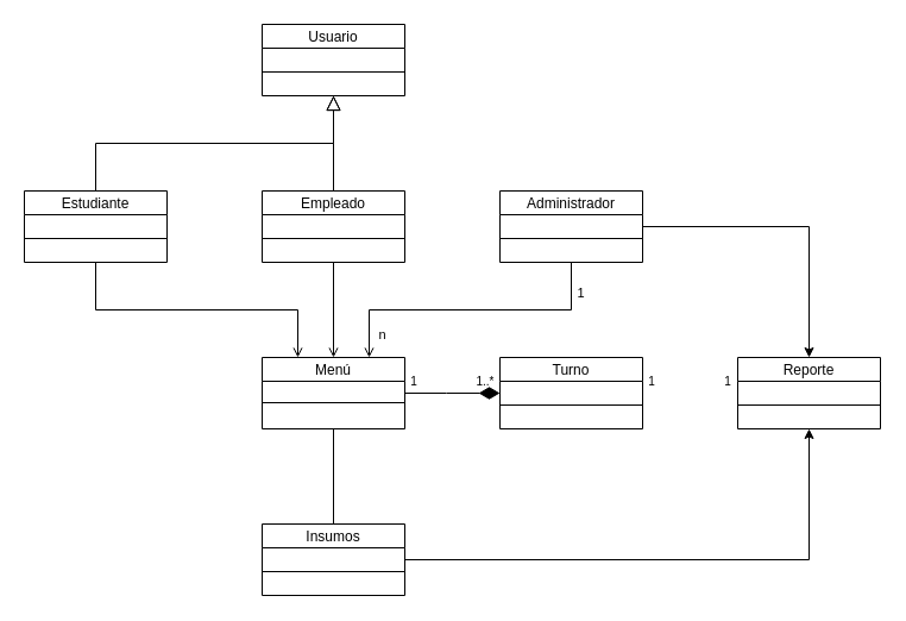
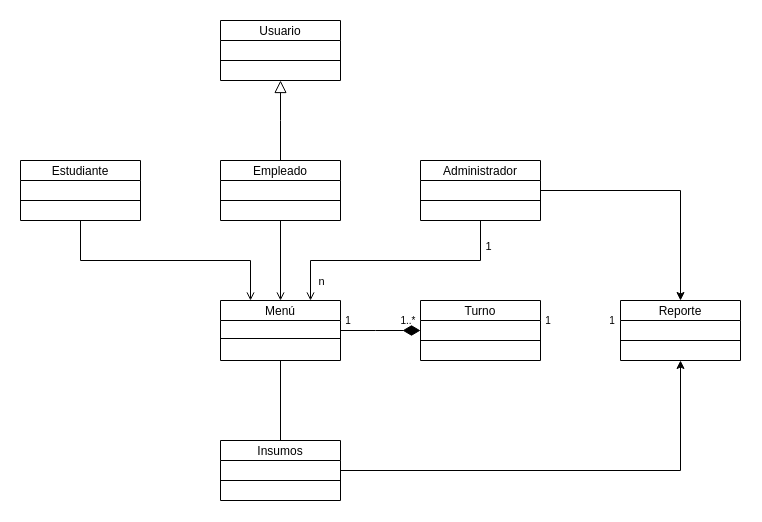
- <mxCell id="7" value="" style="endArrow=block;endSize=10;endFill=0;shadow=0;strokeWidth=1;rounded=0;curved=0;edgeStyle=elbowEdgeStyle;elbow=vertical;" parent="1" source="5" target="2" edge="1"><mxGeometry width="160" relative="1" as="geometry"><mxPoint x="160" y="103" as="sourcePoint" /><mxPoint x="160" y="103" as="targetPoint" /></mxGeometry></mxCell>
